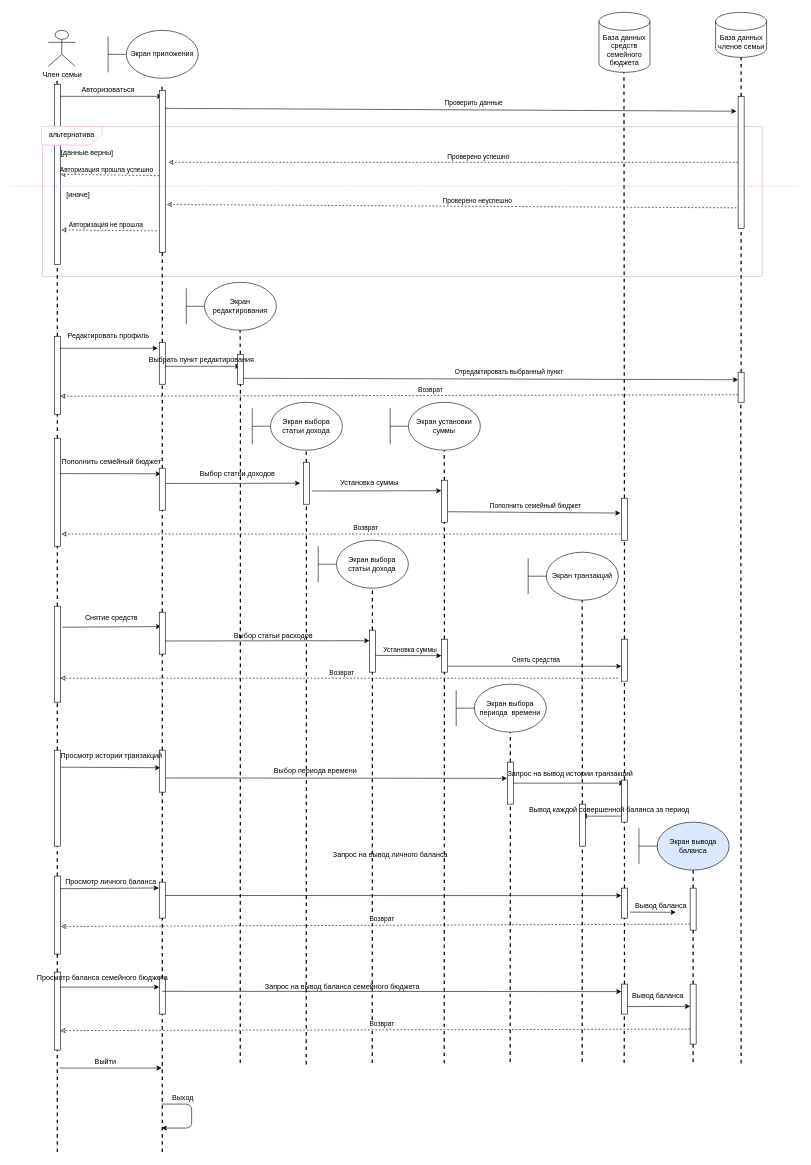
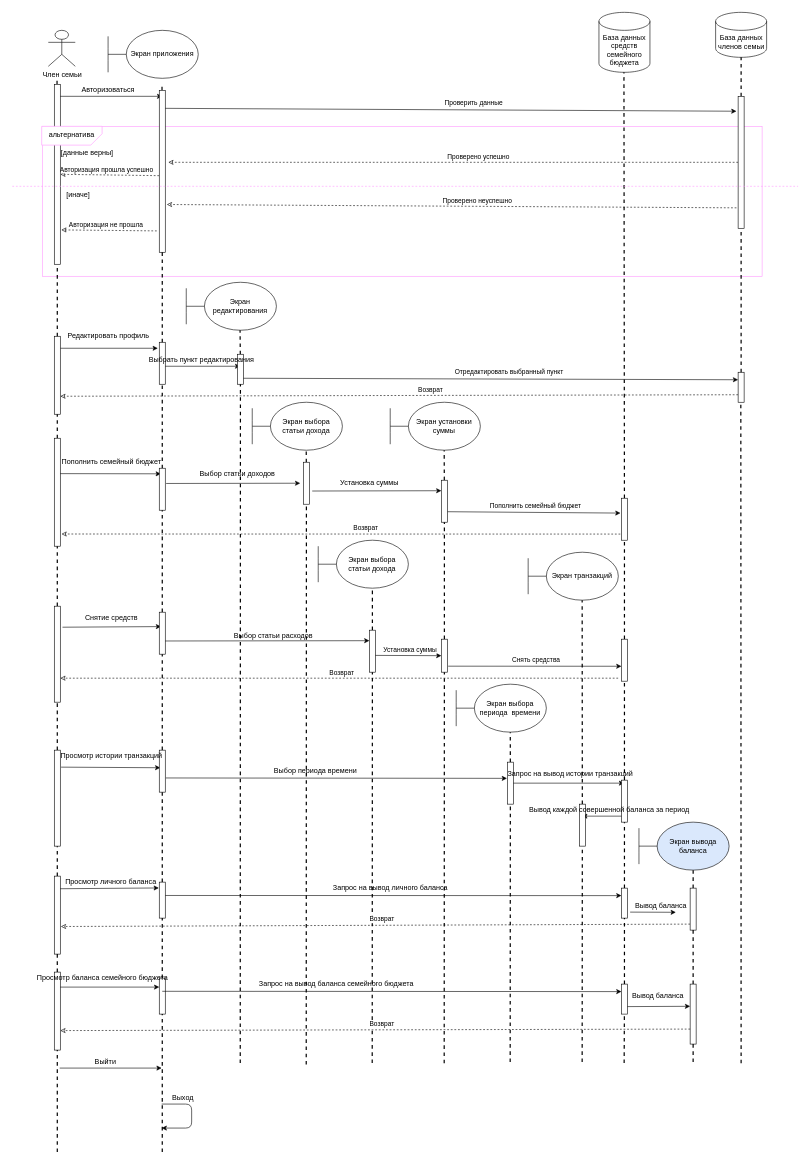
- <mxCell id="139" value="Запрос на вывод личного баланса" style="text;html=1;align=center;verticalAlign=middle;resizable=0;points=[];autosize=1;strokeColor=none;fillColor=none;" parent="1" vertex="1"><mxGeometry x="545" y="1415" width="210" height="20" as="geometry" /></mxCell>
+ <mxCell id="139" value="Запрос на вывод личного баланса" style="text;html=1;align=center;verticalAlign=middle;resizable=0;points=[];autosize=1;strokeColor=none;fillColor=none;" parent="1" vertex="1"><mxGeometry x="545" y="1470" width="210" height="20" as="geometry" /></mxCell>
- <mxCell id="150" value="Запрос на вывод баланса семейного бюджета" style="text;html=1;align=center;verticalAlign=middle;resizable=0;points=[];autosize=1;strokeColor=none;fillColor=none;" parent="1" vertex="1"><mxGeometry x="435" y="1635" width="270" height="20" as="geometry" /></mxCell>
+ <mxCell id="150" value="Запрос на вывод баланса семейного бюджета" style="text;html=1;align=center;verticalAlign=middle;resizable=0;points=[];autosize=1;strokeColor=none;fillColor=none;" parent="1" vertex="1"><mxGeometry x="425" y="1630" width="270" height="20" as="geometry" /></mxCell>
